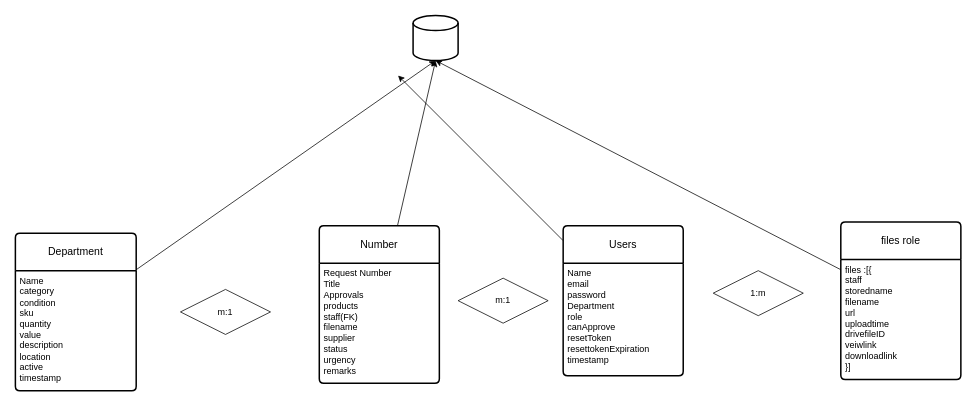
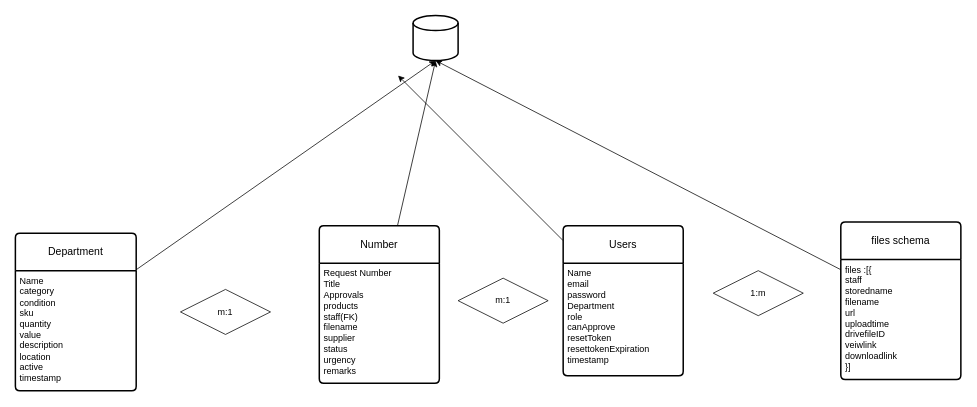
- <mxCell id="11" value="files role" style="swimlane;childLayout=stackLayout;horizontal=1;startSize=50;horizontalStack=0;rounded=1;fontSize=14;fontStyle=0;strokeWidth=2;resizeParent=0;resizeLast=1;shadow=0;dashed=0;align=center;arcSize=4;whiteSpace=wrap;html=1;" vertex="1" parent="1"><mxGeometry x="1120" y="295" width="160" height="210" as="geometry" /></mxCell>
+ <mxCell id="11" value="files schema" style="swimlane;childLayout=stackLayout;horizontal=1;startSize=50;horizontalStack=0;rounded=1;fontSize=14;fontStyle=0;strokeWidth=2;resizeParent=0;resizeLast=1;shadow=0;dashed=0;align=center;arcSize=4;whiteSpace=wrap;html=1;" vertex="1" parent="1"><mxGeometry x="1120" y="295" width="160" height="210" as="geometry" /></mxCell>
